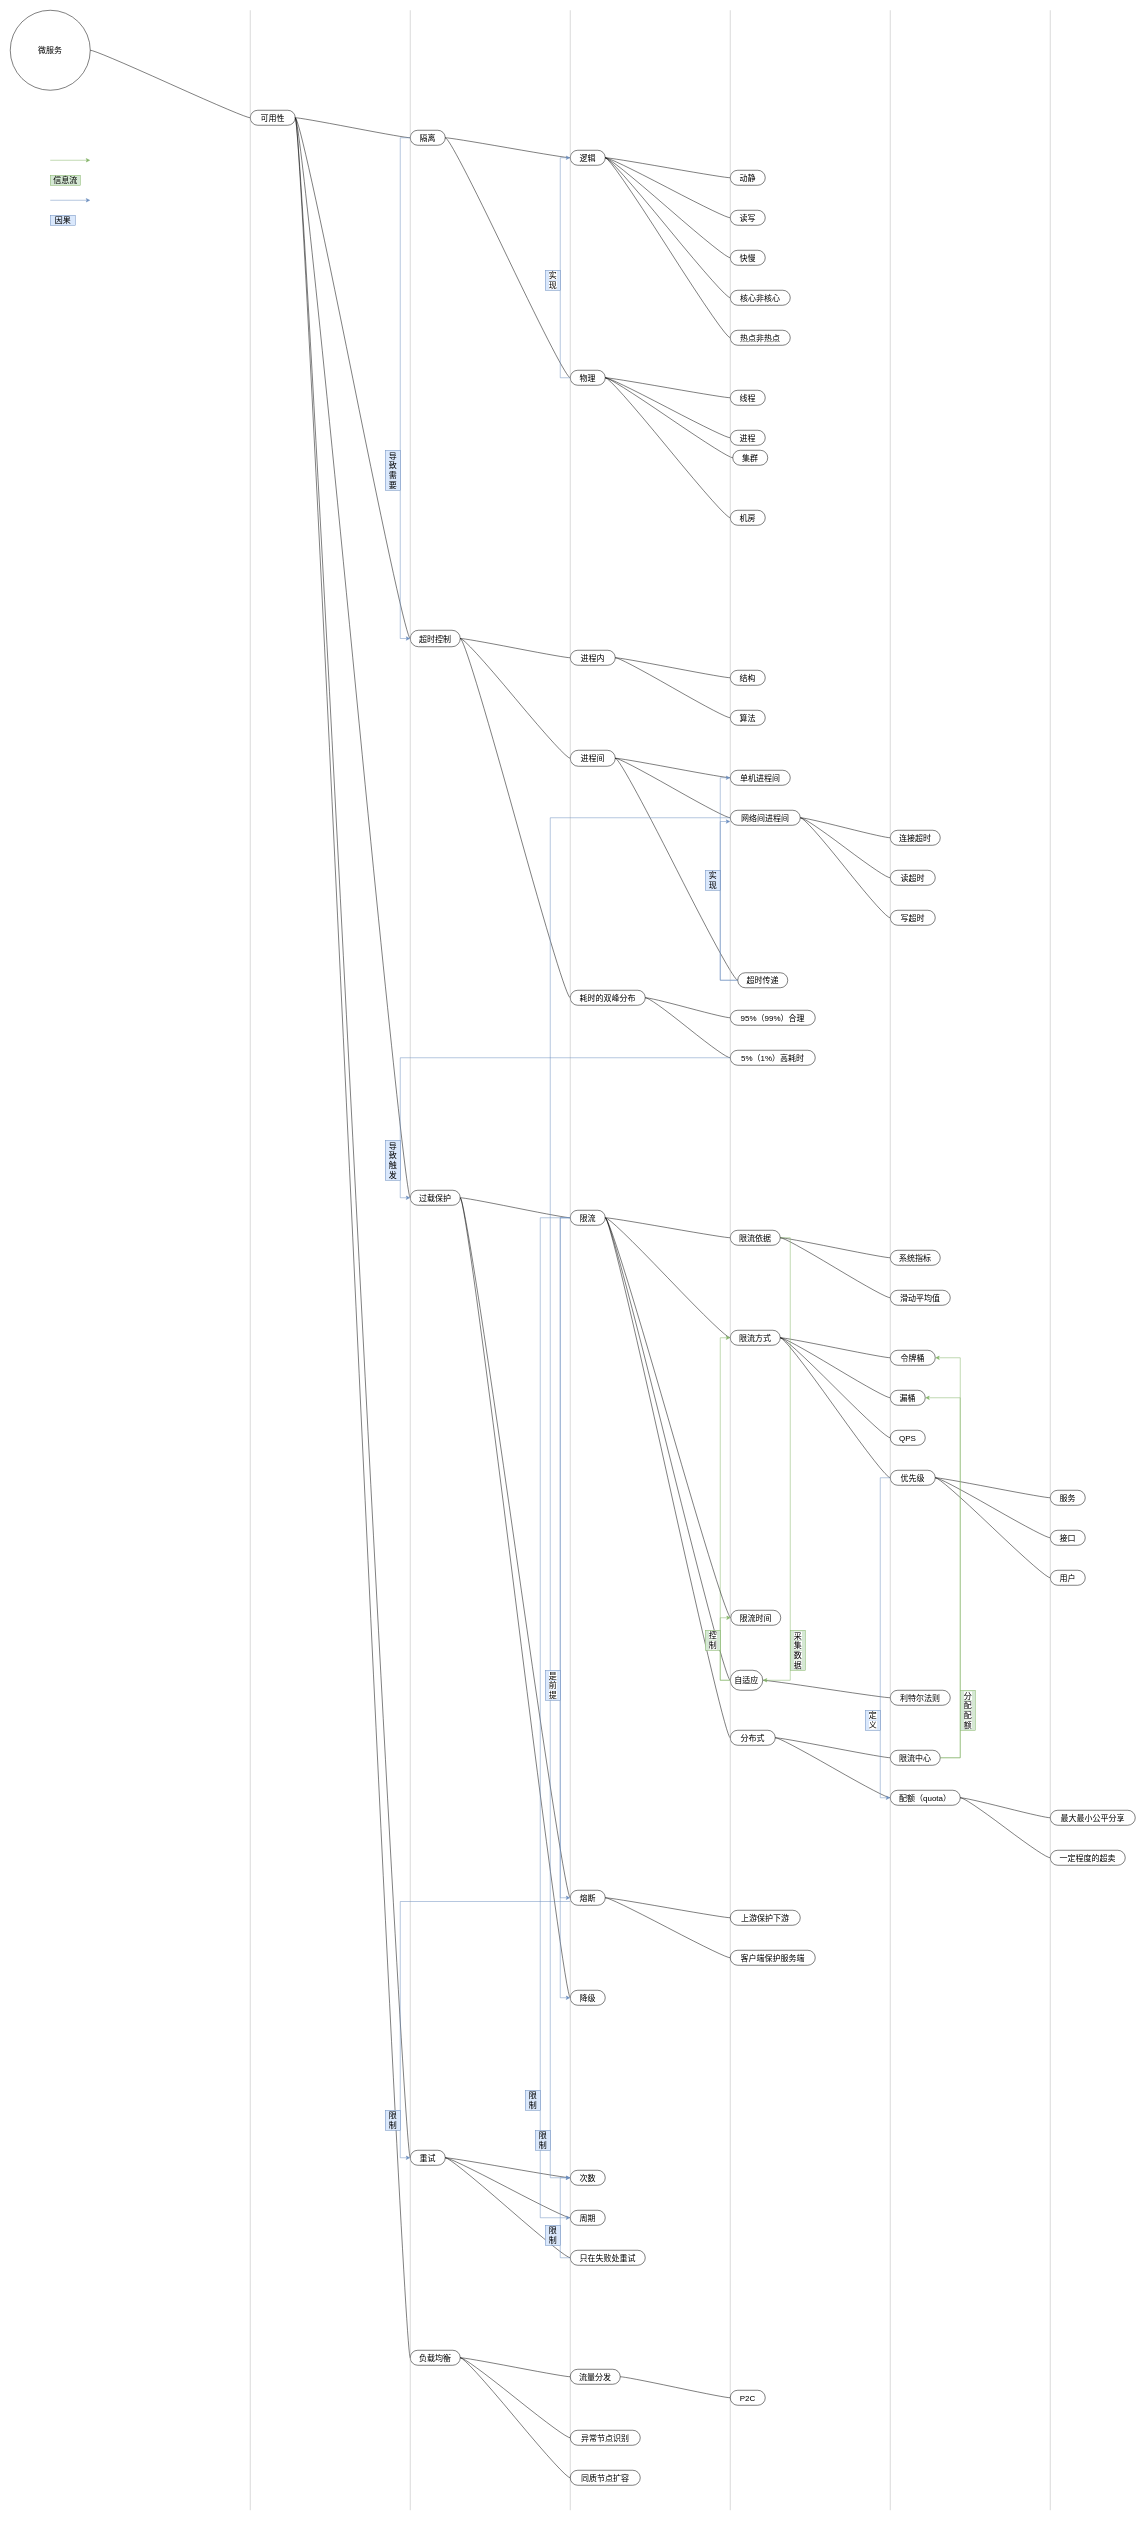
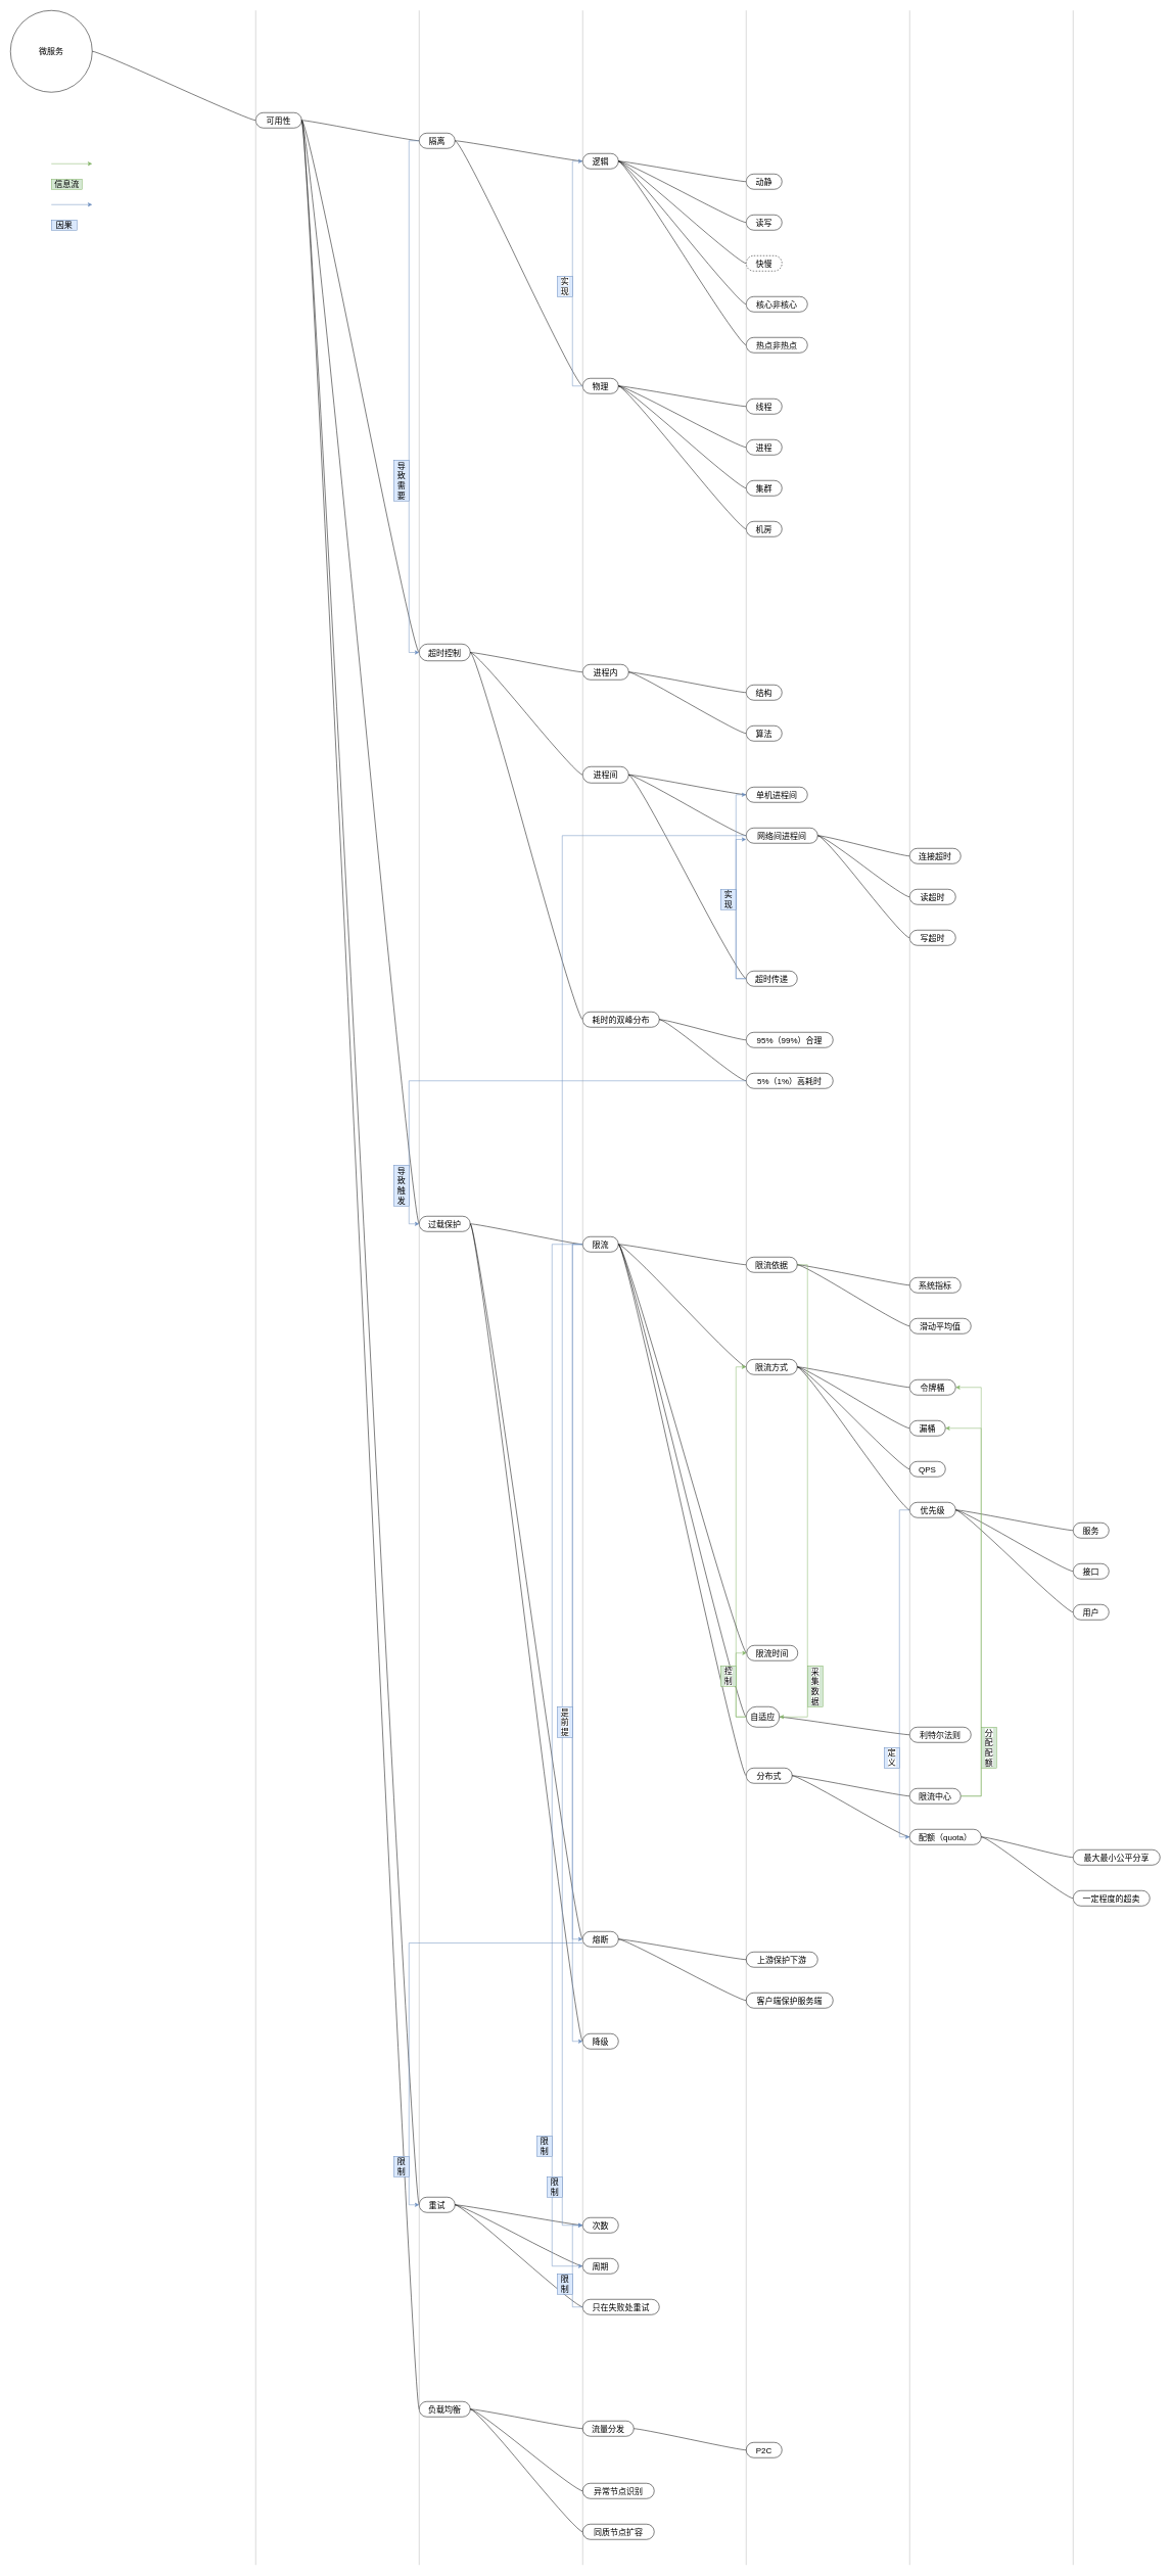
- <mxCell id="15" value="快慢" style="whiteSpace=wrap;html=1;rounded=1;arcSize=50;align=center;verticalAlign=middle;strokeWidth=1;autosize=1;spacing=4;treeFolding=1;treeMoving=1;newEdgeStyle={&quot;edgeStyle&quot;:&quot;entityRelationEdgeStyle&quot;,&quot;startArrow&quot;:&quot;none&quot;,&quot;endArrow&quot;:&quot;none&quot;,&quot;segment&quot;:10,&quot;curved&quot;:1};fontSize=16;" vertex="1" parent="1"><mxGeometry x="1460" y="500" width="70" height="30" as="geometry" /></mxCell>
+ <mxCell id="15" value="快慢" style="whiteSpace=wrap;html=1;rounded=1;arcSize=50;align=center;verticalAlign=middle;strokeWidth=1;autosize=1;spacing=4;treeFolding=1;treeMoving=1;newEdgeStyle={&quot;edgeStyle&quot;:&quot;entityRelationEdgeStyle&quot;,&quot;startArrow&quot;:&quot;none&quot;,&quot;endArrow&quot;:&quot;none&quot;,&quot;segment&quot;:10,&quot;curved&quot;:1};fontSize=16;dashed=1;" vertex="1" parent="1"><mxGeometry x="1460" y="500" width="70" height="30" as="geometry" /></mxCell>
- <mxCell id="25" value="集群" style="whiteSpace=wrap;html=1;rounded=1;arcSize=50;align=center;verticalAlign=middle;strokeWidth=1;autosize=1;spacing=4;treeFolding=1;treeMoving=1;newEdgeStyle={&quot;edgeStyle&quot;:&quot;entityRelationEdgeStyle&quot;,&quot;startArrow&quot;:&quot;none&quot;,&quot;endArrow&quot;:&quot;none&quot;,&quot;segment&quot;:10,&quot;curved&quot;:1};fontSize=16;" vertex="1" parent="1"><mxGeometry x="1465" y="900" width="70" height="30" as="geometry" /></mxCell>
+ <mxCell id="25" value="集群" style="whiteSpace=wrap;html=1;rounded=1;arcSize=50;align=center;verticalAlign=middle;strokeWidth=1;autosize=1;spacing=4;treeFolding=1;treeMoving=1;newEdgeStyle={&quot;edgeStyle&quot;:&quot;entityRelationEdgeStyle&quot;,&quot;startArrow&quot;:&quot;none&quot;,&quot;endArrow&quot;:&quot;none&quot;,&quot;segment&quot;:10,&quot;curved&quot;:1};fontSize=16;" vertex="1" parent="1"><mxGeometry x="1460" y="940" width="70" height="30" as="geometry" /></mxCell>
- <mxCell id="92" value="超时传递" style="whiteSpace=wrap;html=1;rounded=1;arcSize=50;align=center;verticalAlign=middle;strokeWidth=1;autosize=1;spacing=4;treeFolding=1;treeMoving=1;newEdgeStyle={&quot;edgeStyle&quot;:&quot;entityRelationEdgeStyle&quot;,&quot;startArrow&quot;:&quot;none&quot;,&quot;endArrow&quot;:&quot;none&quot;,&quot;segment&quot;:10,&quot;curved&quot;:1};fontSize=16;fillColor=default;" vertex="1" parent="1"><mxGeometry x="1475" y="1945" width="100" height="30" as="geometry" /></mxCell>
+ <mxCell id="92" value="超时传递" style="whiteSpace=wrap;html=1;rounded=1;arcSize=50;align=center;verticalAlign=middle;strokeWidth=1;autosize=1;spacing=4;treeFolding=1;treeMoving=1;newEdgeStyle={&quot;edgeStyle&quot;:&quot;entityRelationEdgeStyle&quot;,&quot;startArrow&quot;:&quot;none&quot;,&quot;endArrow&quot;:&quot;none&quot;,&quot;segment&quot;:10,&quot;curved&quot;:1};fontSize=16;fillColor=default;" vertex="1" parent="1"><mxGeometry x="1460" y="1900" width="100" height="30" as="geometry" /></mxCell>
